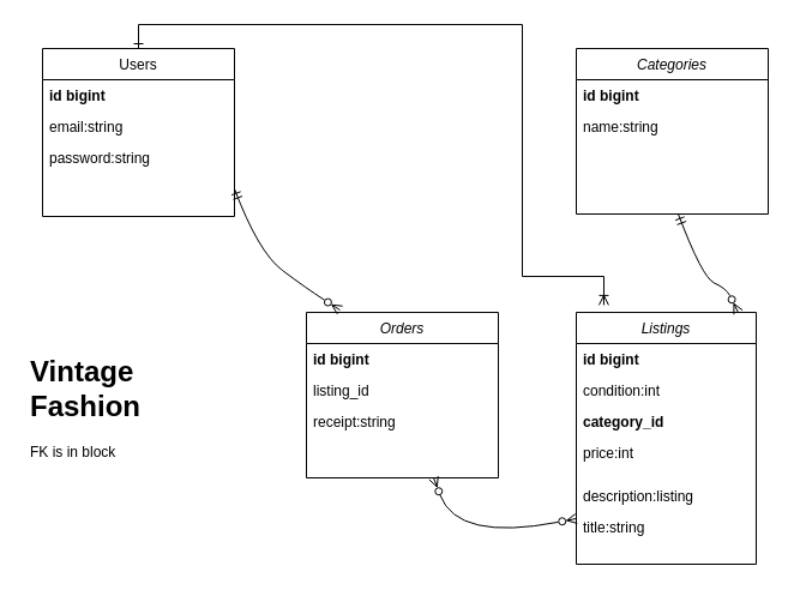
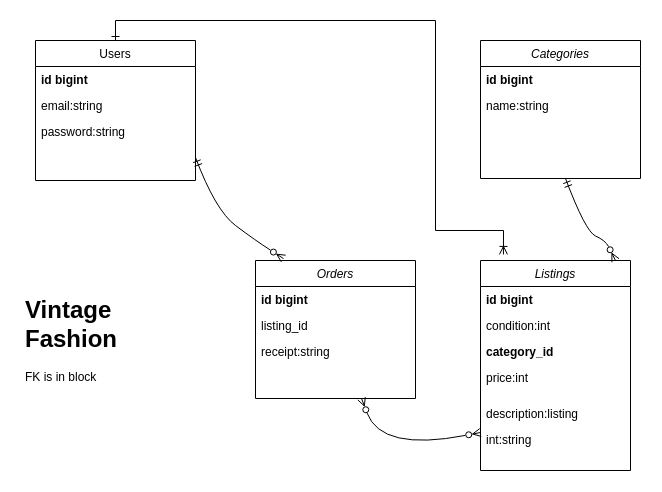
- <mxCell id="19" value="title:string" style="text;align=left;verticalAlign=top;spacingLeft=4;spacingRight=4;overflow=hidden;rotatable=0;points=[[0,0.5],[1,0.5]];portConstraint=eastwest;rounded=0;shadow=0;html=0;" vertex="1" parent="13"><mxGeometry y="166" width="150" height="26" as="geometry" /></mxCell>
+ <mxCell id="19" value="int:string" style="text;align=left;verticalAlign=top;spacingLeft=4;spacingRight=4;overflow=hidden;rotatable=0;points=[[0,0.5],[1,0.5]];portConstraint=eastwest;rounded=0;shadow=0;html=0;" vertex="1" parent="13"><mxGeometry y="166" width="150" height="26" as="geometry" /></mxCell>
